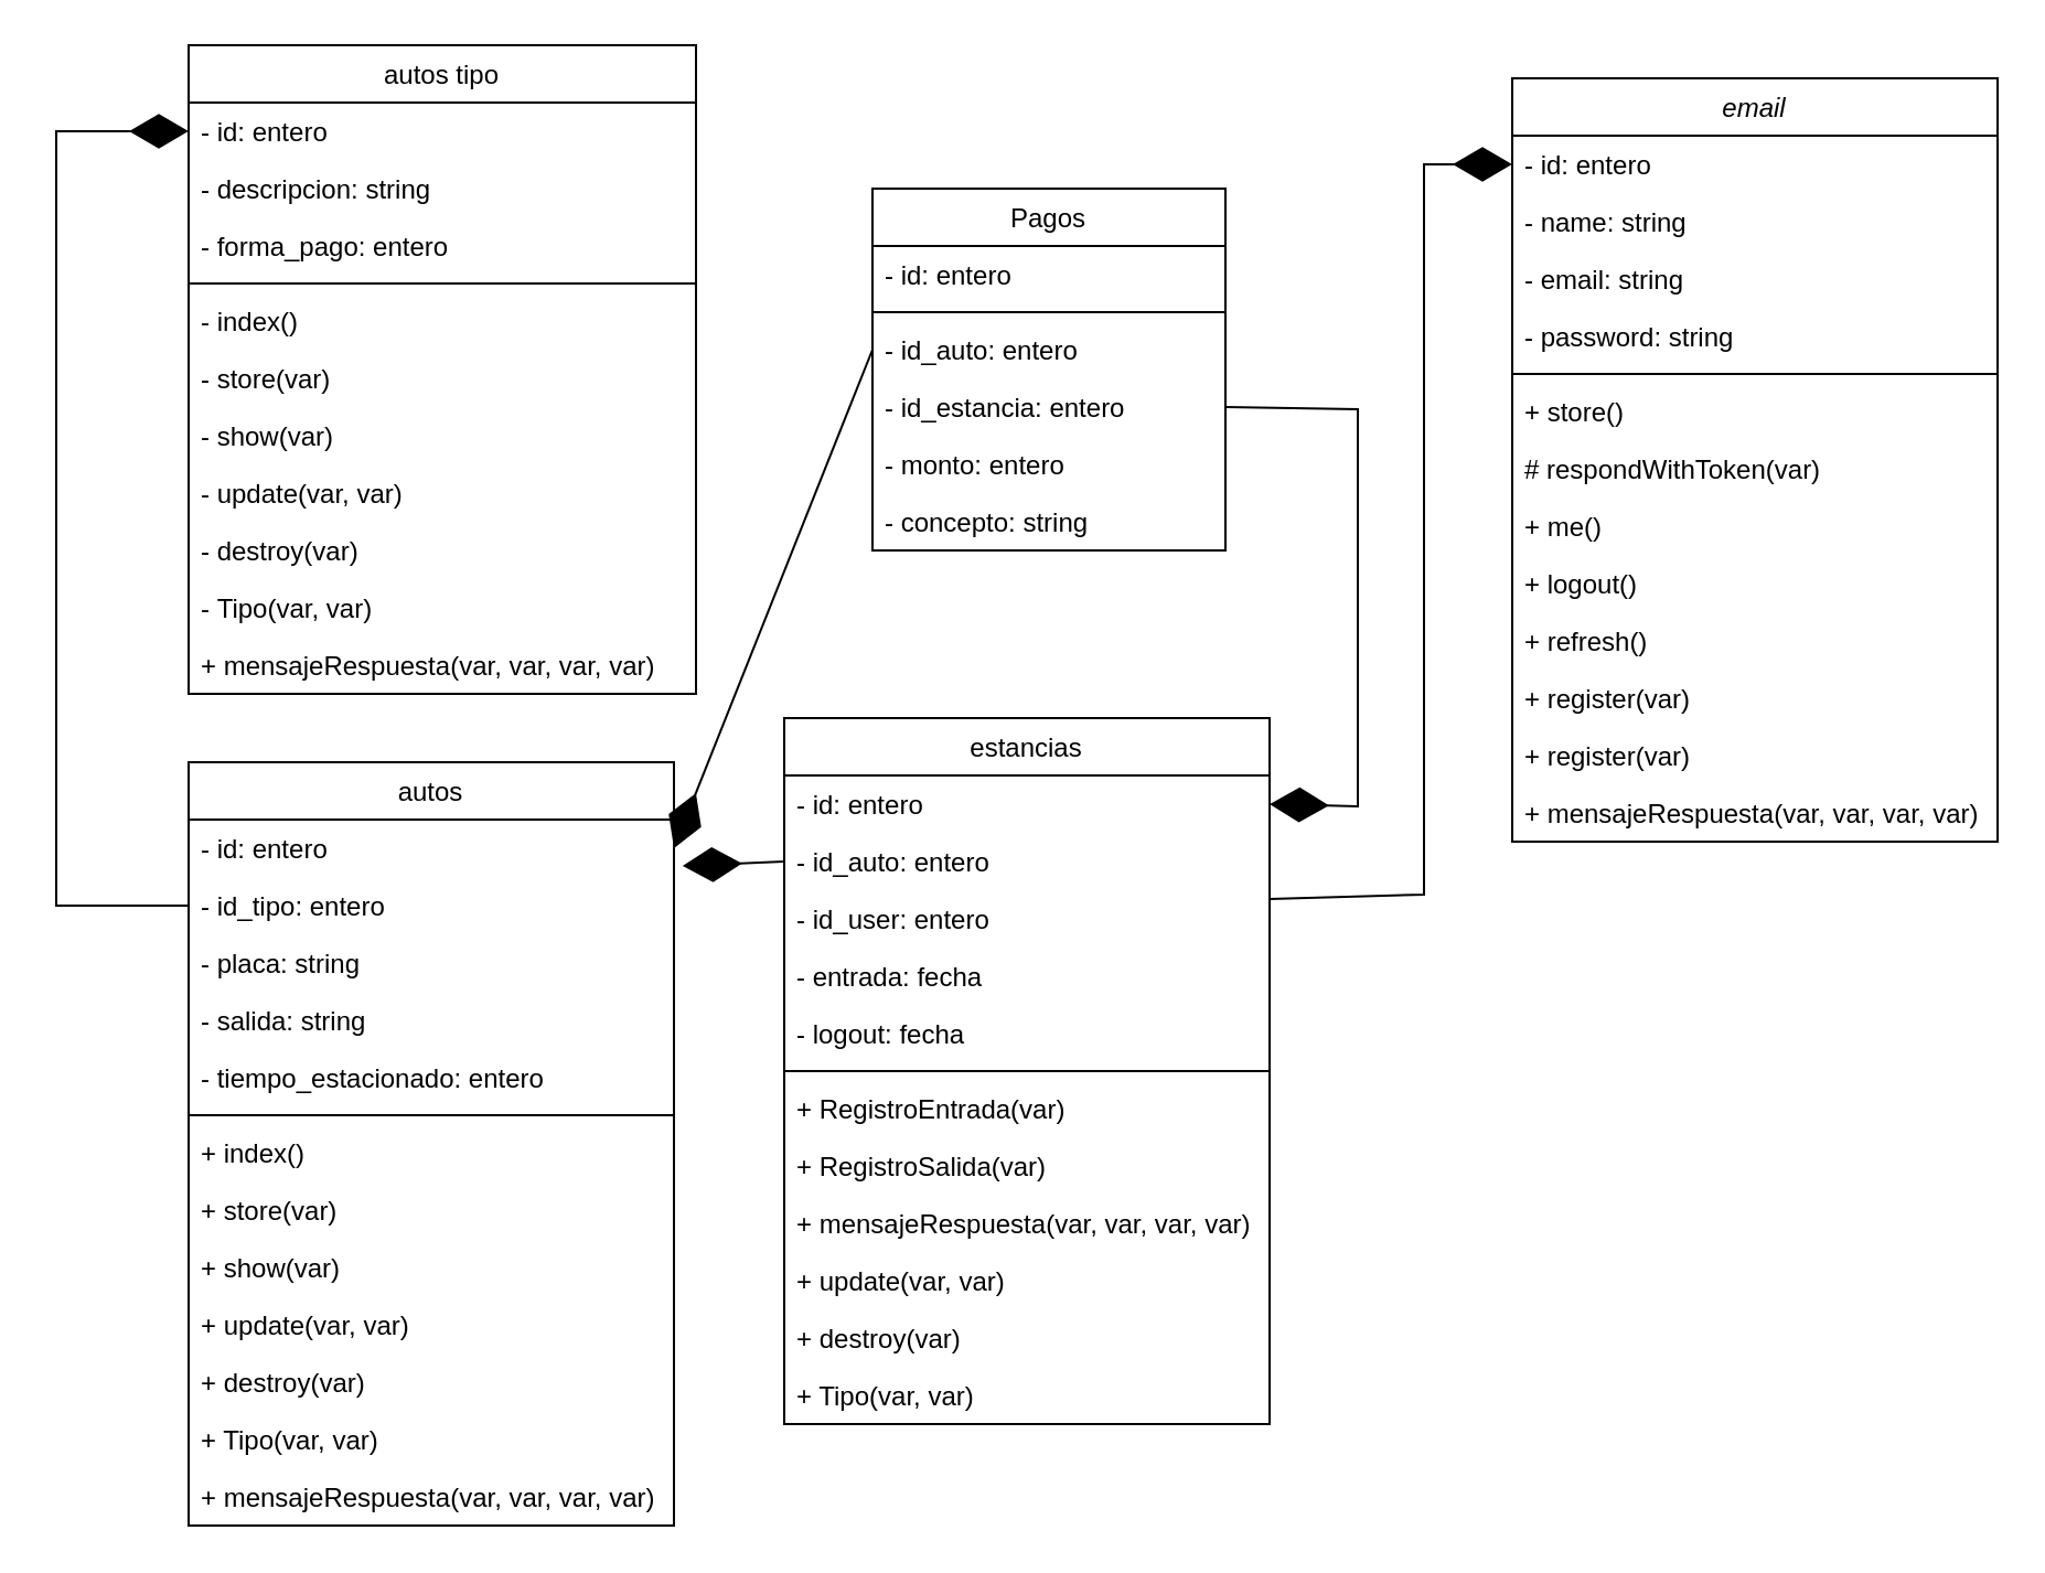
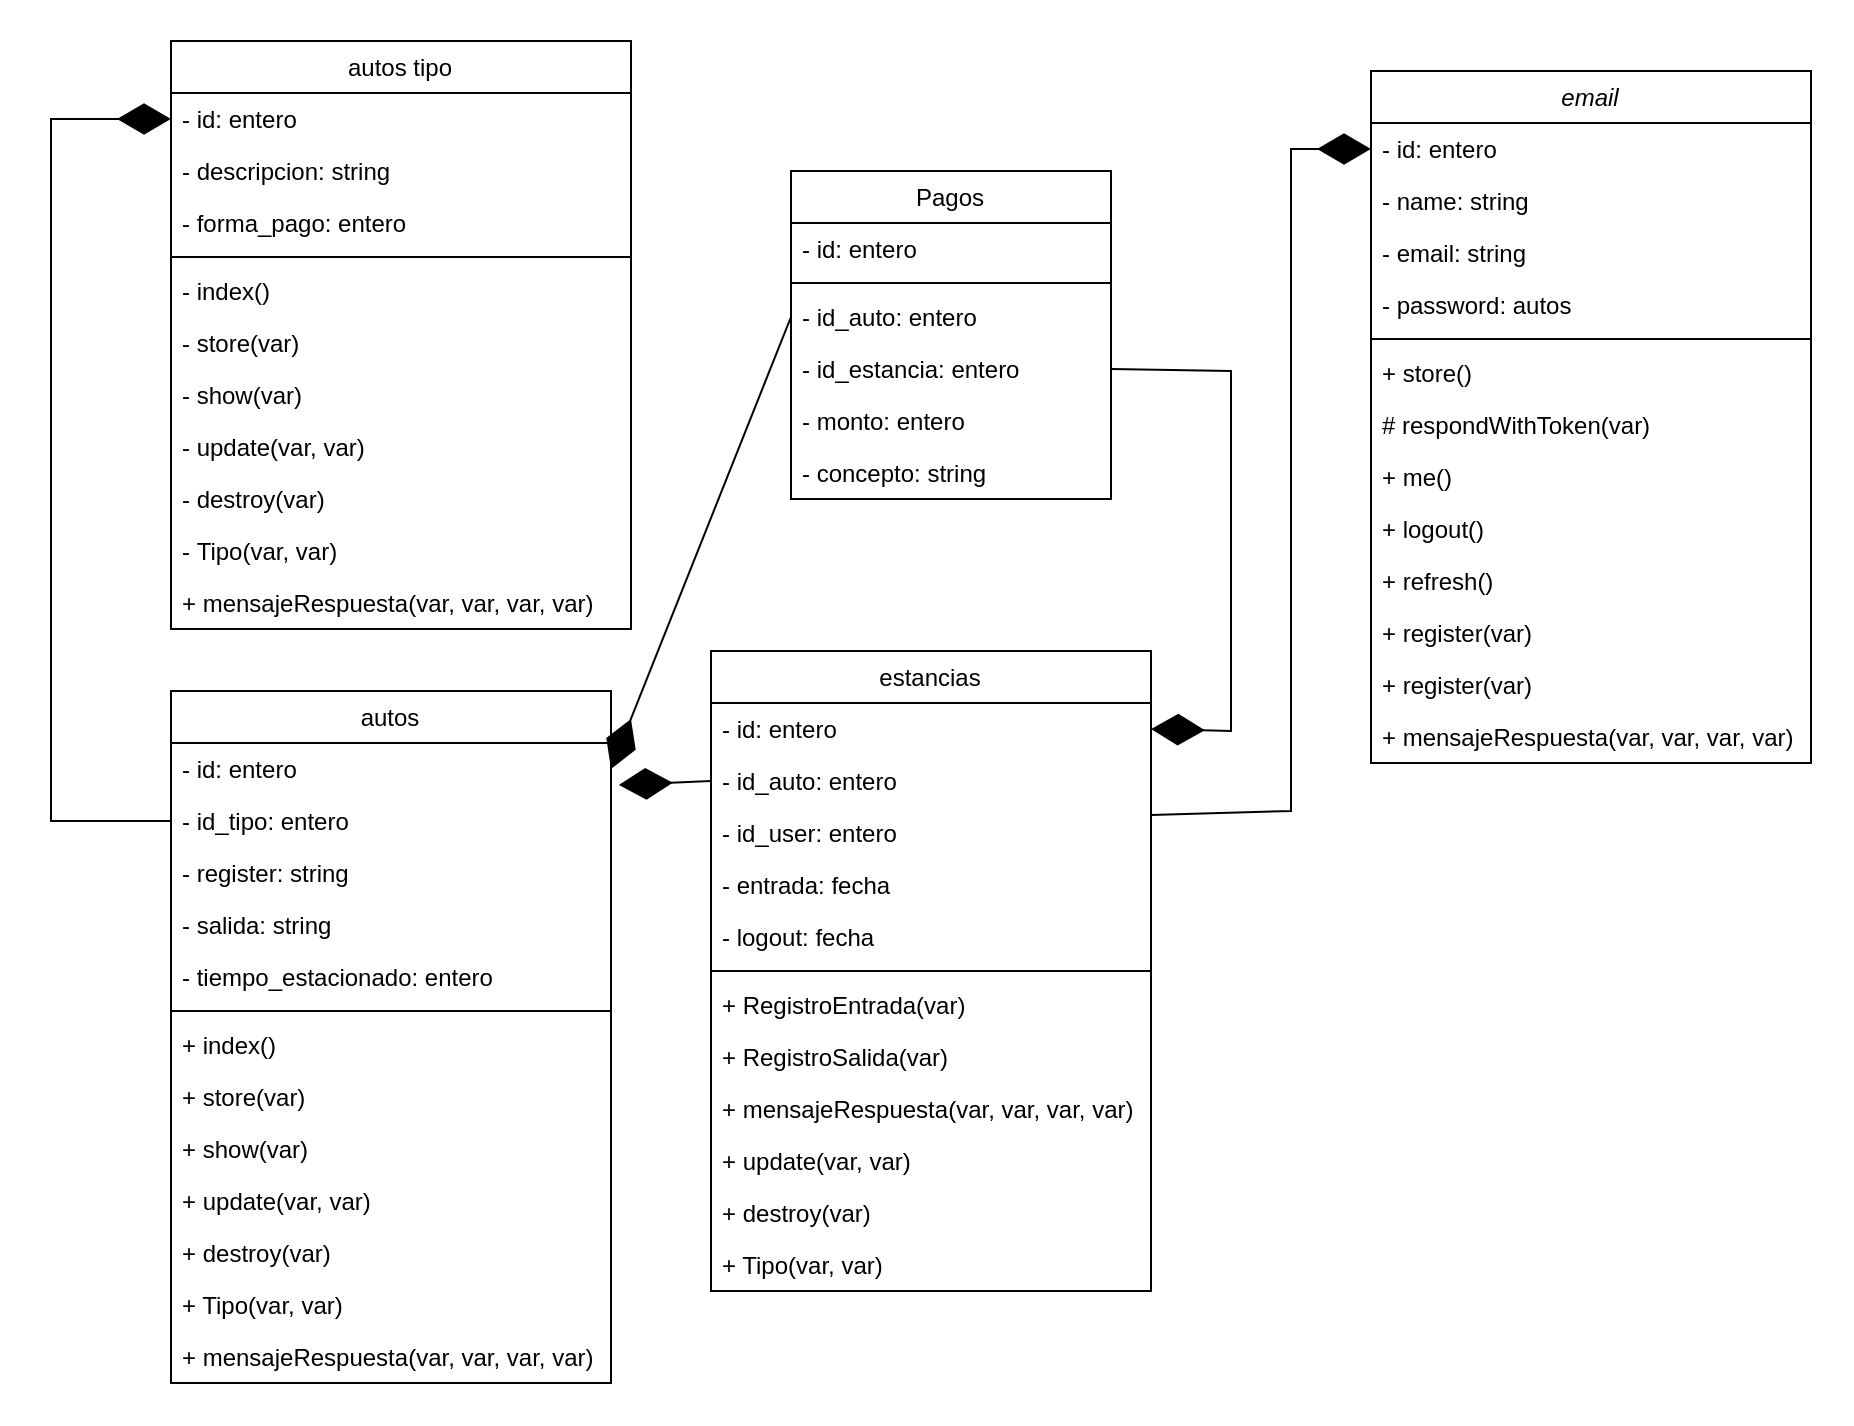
- <mxCell id="6" value="- password: string" style="text;align=left;verticalAlign=top;spacingLeft=4;spacingRight=4;overflow=hidden;rotatable=0;points=[[0,0.5],[1,0.5]];portConstraint=eastwest;rounded=0;shadow=0;html=0;" parent="2" vertex="1"><mxGeometry y="104" width="220" height="26" as="geometry" /></mxCell>
+ <mxCell id="6" value="- password: autos" style="text;align=left;verticalAlign=top;spacingLeft=4;spacingRight=4;overflow=hidden;rotatable=0;points=[[0,0.5],[1,0.5]];portConstraint=eastwest;rounded=0;shadow=0;html=0;" parent="2" vertex="1"><mxGeometry y="104" width="220" height="26" as="geometry" /></mxCell>
- <mxCell id="19" value="- placa: string" style="text;align=left;verticalAlign=top;spacingLeft=4;spacingRight=4;overflow=hidden;rotatable=0;points=[[0,0.5],[1,0.5]];portConstraint=eastwest;" vertex="1" parent="16"><mxGeometry y="78" width="220" height="26" as="geometry" /></mxCell>
+ <mxCell id="19" value="- register: string" style="text;align=left;verticalAlign=top;spacingLeft=4;spacingRight=4;overflow=hidden;rotatable=0;points=[[0,0.5],[1,0.5]];portConstraint=eastwest;" vertex="1" parent="16"><mxGeometry y="78" width="220" height="26" as="geometry" /></mxCell>
